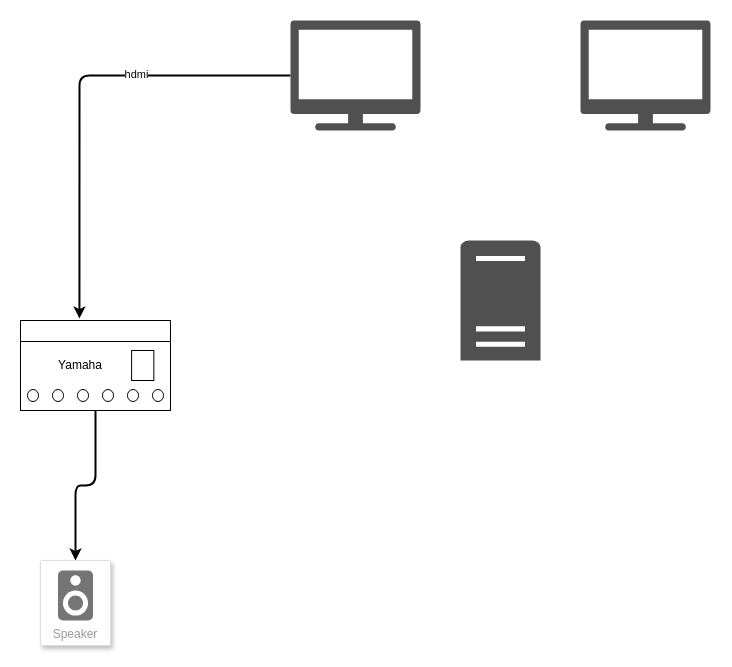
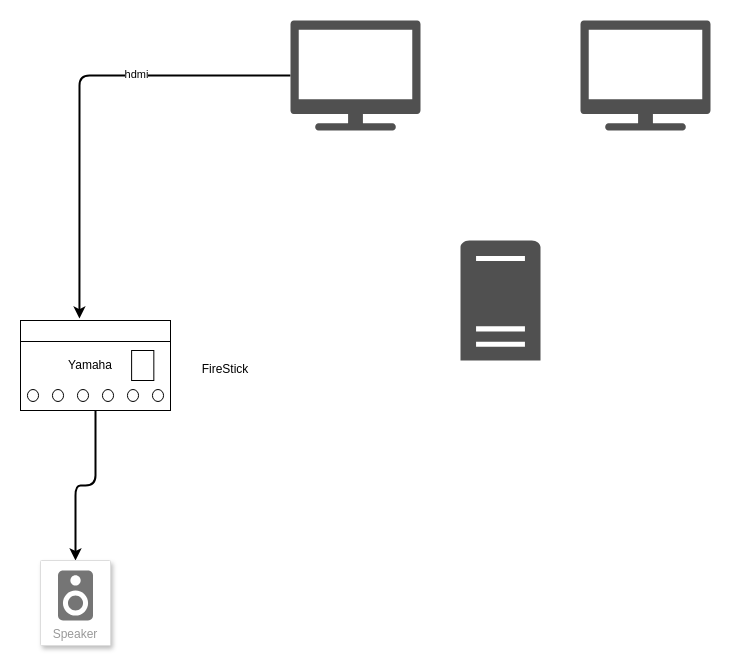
- <mxCell id="11" value="Yamaha" style="text;html=1;strokeColor=none;fillColor=none;align=center;verticalAlign=middle;whiteSpace=wrap;rounded=0;" vertex="1" parent="1"><mxGeometry x="50" y="350" width="60" height="30" as="geometry" /></mxCell>
+ <mxCell id="11" value="Yamaha" style="text;html=1;strokeColor=none;fillColor=none;align=center;verticalAlign=middle;whiteSpace=wrap;rounded=0;" vertex="1" parent="1"><mxGeometry x="60" y="350" width="60" height="30" as="geometry" /></mxCell>
+ <mxCell id="10" value="FireStick" style="text;html=1;strokeColor=none;fillColor=none;align=center;verticalAlign=middle;whiteSpace=wrap;rounded=0;" vertex="1" parent="1"><mxGeometry x="194.77" y="353.62" width="60" height="30" as="geometry" /></mxCell>
